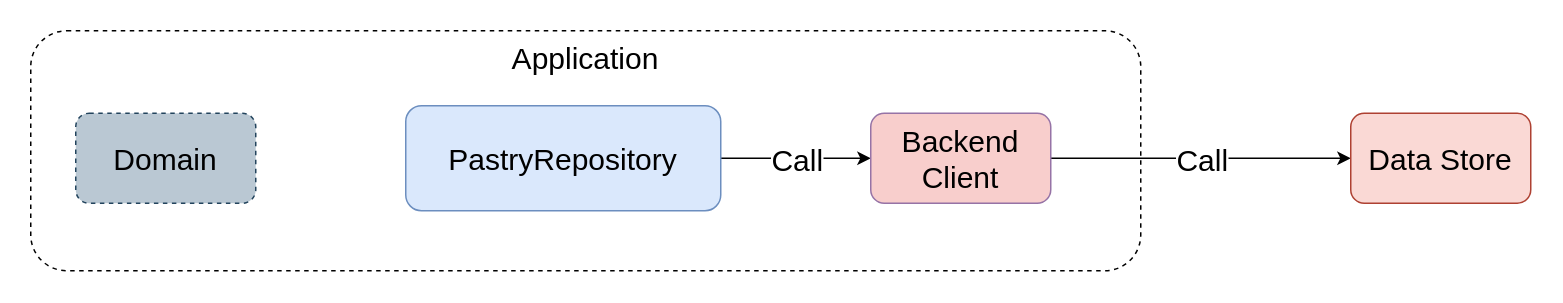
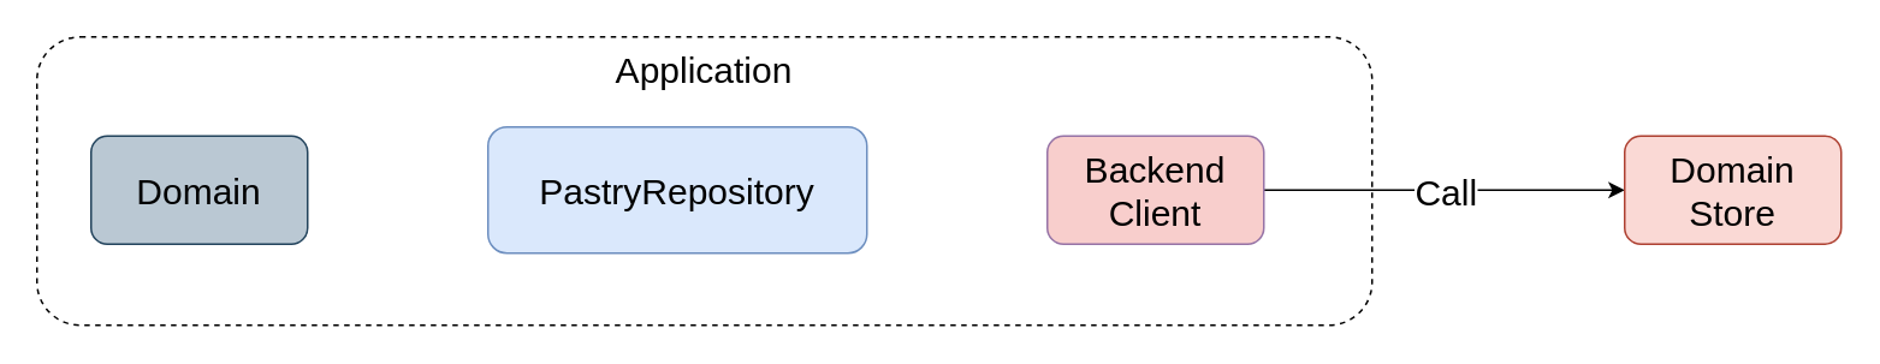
- <mxCell id="10" value="Domain" style="rounded=1;whiteSpace=wrap;html=1;fontSize=20;fillColor=#bac8d3;gradientDirection=south;strokeColor=#23445d;dashed=1;" parent="1" vertex="1"><mxGeometry x="50" y="75" width="120" height="60" as="geometry" /></mxCell>
+ <mxCell id="10" value="Domain" style="rounded=1;whiteSpace=wrap;html=1;fontSize=20;fillColor=#bac8d3;gradientDirection=south;strokeColor=#23445d;" parent="1" vertex="1"><mxGeometry x="50" y="75" width="120" height="60" as="geometry" /></mxCell>
- <mxCell id="3" style="edgeStyle=orthogonalEdgeStyle;rounded=0;orthogonalLoop=1;jettySize=auto;html=1;fontSize=20;" parent="1" source="5" target="8" edge="1"><mxGeometry relative="1" as="geometry" /></mxCell>
- <mxCell id="4" value="&lt;div&gt;Call&lt;/div&gt;" style="edgeLabel;html=1;align=center;verticalAlign=middle;resizable=0;points=[];fontSize=20;" parent="3" vertex="1" connectable="0"><mxGeometry x="-0.22" y="-4" relative="1" as="geometry"><mxPoint x="11" y="-4" as="offset" /></mxGeometry></mxCell>
- <mxCell id="9" value="Data Store" style="rounded=1;whiteSpace=wrap;html=1;fontSize=20;fillColor=#fad9d5;strokeColor=#ae4132;" parent="1" vertex="1"><mxGeometry x="900" y="75" width="120" height="60" as="geometry" /></mxCell>
+ <mxCell id="9" value="Domain Store" style="rounded=1;whiteSpace=wrap;html=1;fontSize=20;fillColor=#fad9d5;strokeColor=#ae4132;" parent="1" vertex="1"><mxGeometry x="900" y="75" width="120" height="60" as="geometry" /></mxCell>
